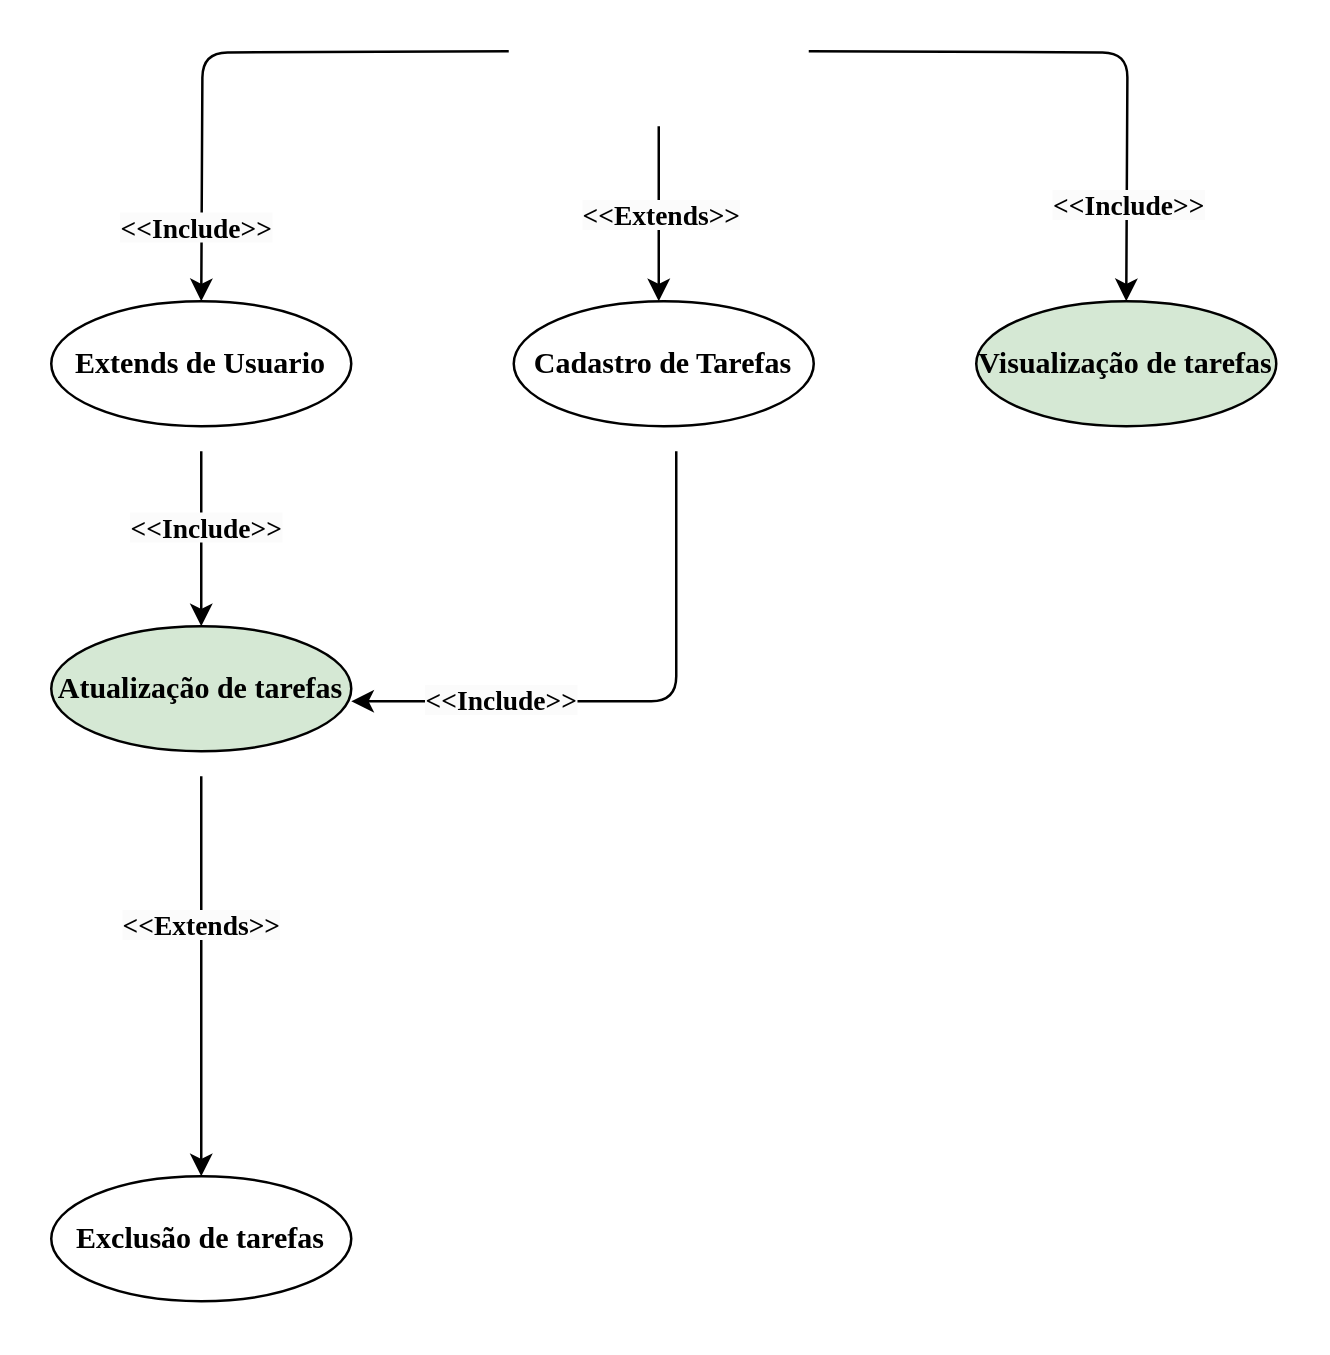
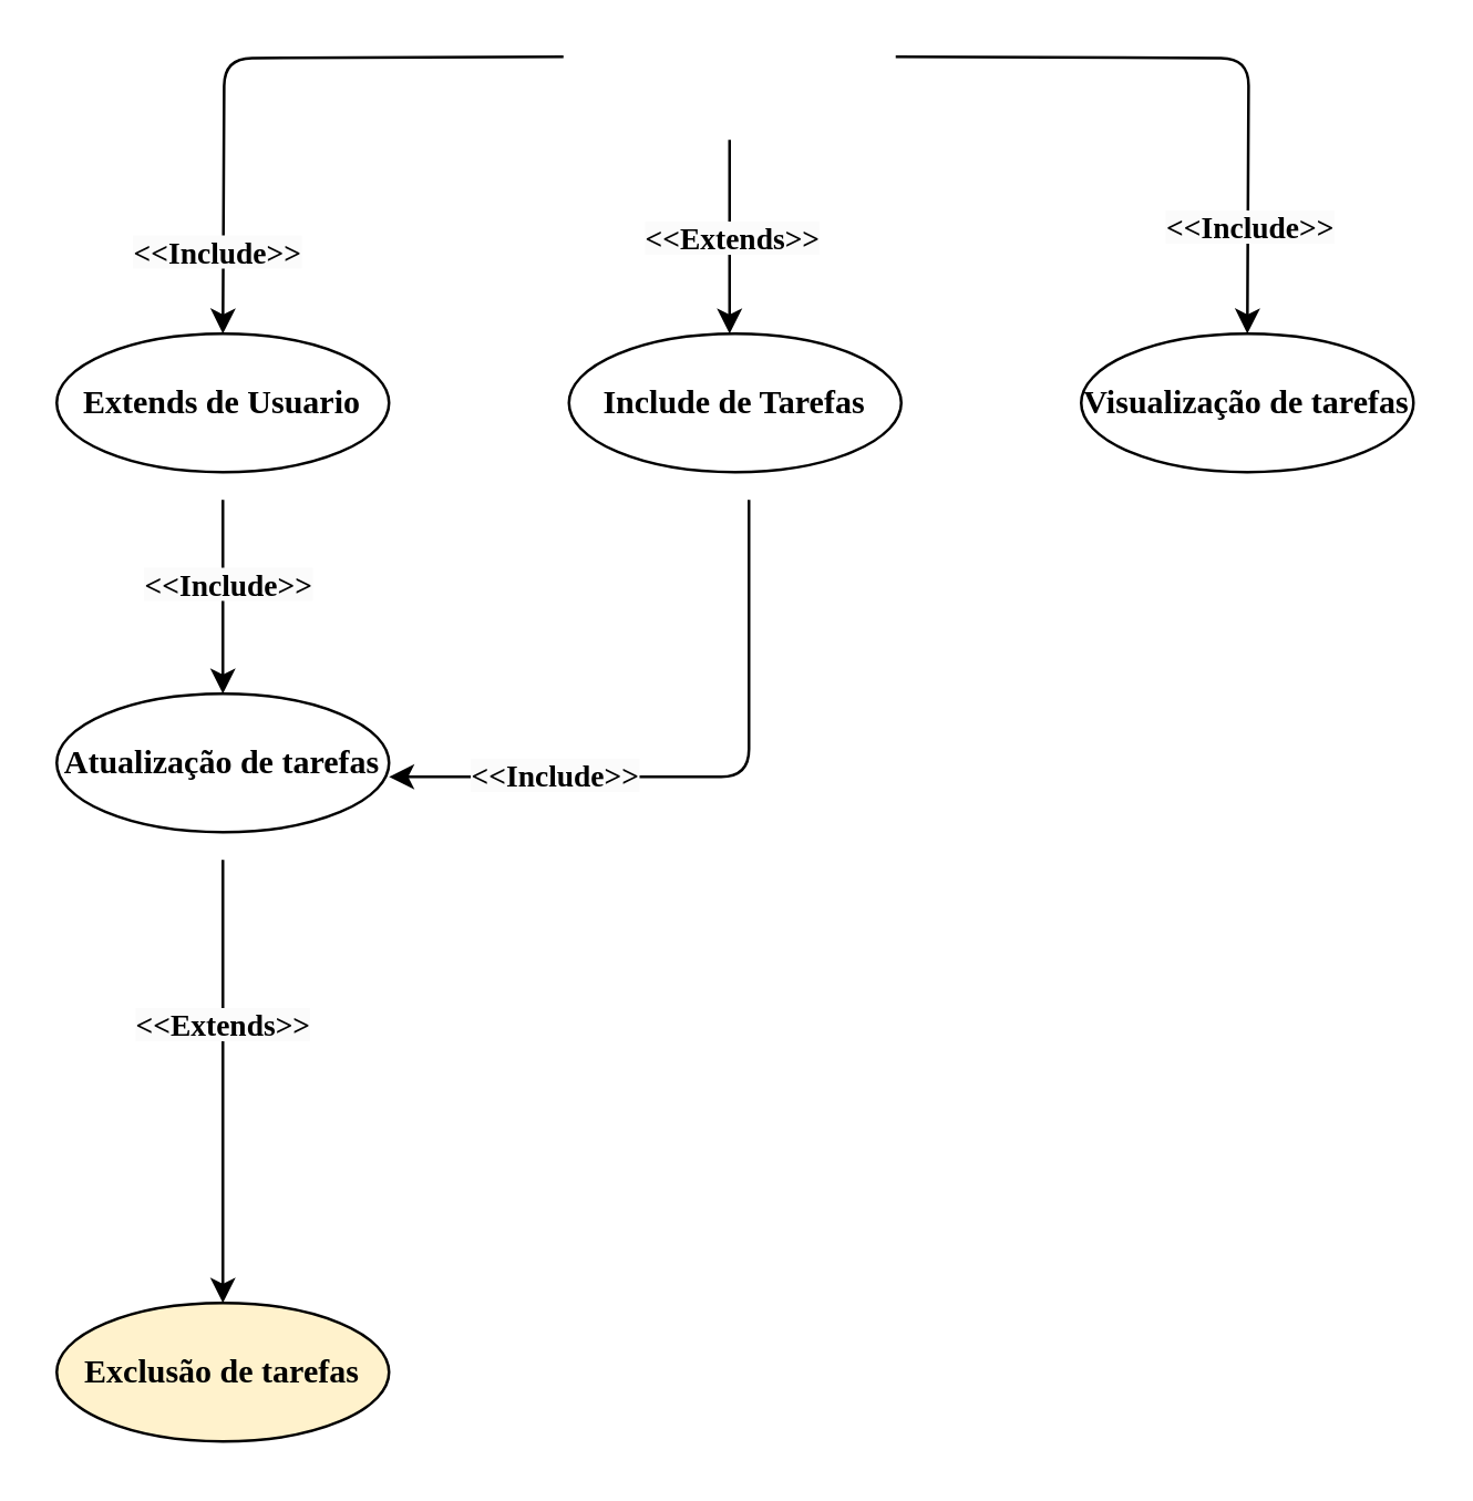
- <mxCell id="15" value="Cadastro de Tarefas" style="ellipse;whiteSpace=wrap;html=1;align=center;fontStyle=1;fontFamily=Verdana;labelBackgroundColor=none;rounded=1;" parent="1" vertex="1"><mxGeometry x="205" y="120" width="120" height="50" as="geometry" /></mxCell>
+ <mxCell id="15" value="Include de Tarefas" style="ellipse;whiteSpace=wrap;html=1;align=center;fontStyle=1;fontFamily=Verdana;labelBackgroundColor=none;rounded=1;" parent="1" vertex="1"><mxGeometry x="205" y="120" width="120" height="50" as="geometry" /></mxCell>
- <mxCell id="17" value="Visualização de tarefas" style="ellipse;whiteSpace=wrap;html=1;align=center;fontStyle=1;fontFamily=Verdana;labelBackgroundColor=none;rounded=1;fillColor=#d5e8d4;" parent="1" vertex="1"><mxGeometry x="390" y="120" width="120" height="50" as="geometry" /></mxCell>
+ <mxCell id="17" value="Visualização de tarefas" style="ellipse;whiteSpace=wrap;html=1;align=center;fontStyle=1;fontFamily=Verdana;labelBackgroundColor=none;rounded=1;" parent="1" vertex="1"><mxGeometry x="390" y="120" width="120" height="50" as="geometry" /></mxCell>
- <mxCell id="18" value="Atualização de tarefas" style="ellipse;whiteSpace=wrap;html=1;align=center;fontStyle=1;fontFamily=Verdana;labelBackgroundColor=none;rounded=1;fillColor=#d5e8d4;" parent="1" vertex="1"><mxGeometry x="20" y="250" width="120" height="50" as="geometry" /></mxCell>
+ <mxCell id="18" value="Atualização de tarefas" style="ellipse;whiteSpace=wrap;html=1;align=center;fontStyle=1;fontFamily=Verdana;labelBackgroundColor=none;rounded=1;" parent="1" vertex="1"><mxGeometry x="20" y="250" width="120" height="50" as="geometry" /></mxCell>
- <mxCell id="19" value="Exclusão de tarefas" style="ellipse;whiteSpace=wrap;html=1;align=center;fontStyle=1;fontFamily=Verdana;labelBackgroundColor=none;rounded=1;" parent="1" vertex="1"><mxGeometry x="20" y="470" width="120" height="50" as="geometry" /></mxCell>
+ <mxCell id="19" value="Exclusão de tarefas" style="ellipse;whiteSpace=wrap;html=1;align=center;fontStyle=1;fontFamily=Verdana;labelBackgroundColor=none;rounded=1;fillColor=#fff2cc;" parent="1" vertex="1"><mxGeometry x="20" y="470" width="120" height="50" as="geometry" /></mxCell>
